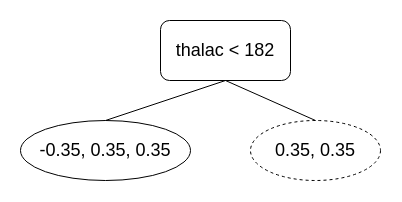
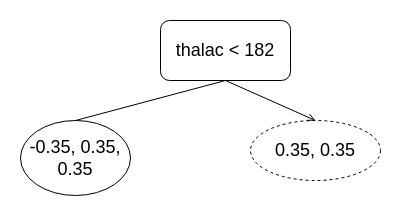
- <mxCell id="6" value="" style="endArrow=none;html=1;exitX=0.5;exitY=1;exitDx=0;exitDy=0;entryX=0.5;entryY=0;entryDx=0;entryDy=0;" edge="1" parent="1" source="2" target="4"><mxGeometry width="50" height="50" relative="1" as="geometry"><mxPoint x="380" y="130" as="sourcePoint" /><mxPoint x="430" y="80" as="targetPoint" /></mxGeometry></mxCell>
+ <mxCell id="6" value="" style="endArrow=open;html=1;exitX=0.5;exitY=1;exitDx=0;exitDy=0;entryX=0.5;entryY=0;entryDx=0;entryDy=0;" edge="1" parent="1" source="2" target="4"><mxGeometry width="50" height="50" relative="1" as="geometry"><mxPoint x="380" y="130" as="sourcePoint" /><mxPoint x="430" y="80" as="targetPoint" /></mxGeometry></mxCell>
- <mxCell id="3" value="&lt;font style=&quot;font-size: 18px&quot;&gt;-0.35, 0.35, 0.35&lt;/font&gt;" style="ellipse;whiteSpace=wrap;html=1;" vertex="1" parent="1"><mxGeometry x="20" y="120" width="170" height="60" as="geometry" /></mxCell>
+ <mxCell id="3" value="&lt;font style=&quot;font-size: 18px&quot;&gt;-0.35, 0.35, 0.35&lt;/font&gt;" style="ellipse;whiteSpace=wrap;html=1;" vertex="1" parent="1"><mxGeometry x="20" y="120" width="110" height="75" as="geometry" /></mxCell>
